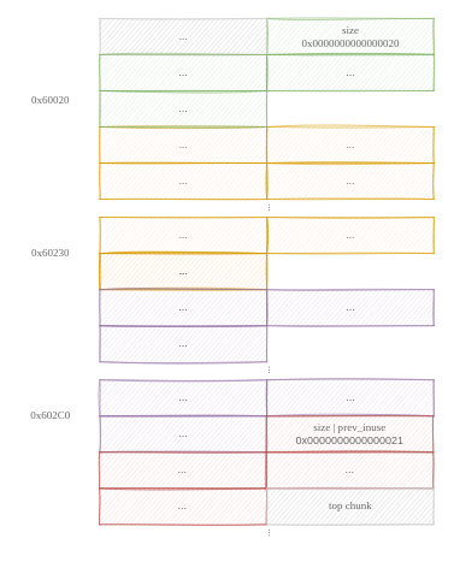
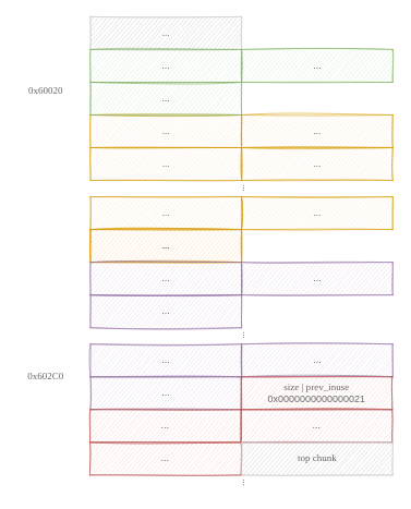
- <mxCell id="6" value="size&lt;br&gt;0x0000000000000020" style="rounded=0;whiteSpace=wrap;html=1;sketch=1;fontFamily=Comic Sans MS;fillColor=#d5e8d4;strokeColor=#82b366;fontColor=#666666;opacity=75;" parent="1" vertex="1"><mxGeometry x="294.62" y="20" width="184.62" height="40" as="geometry" /></mxCell>
- <mxCell id="14" value="0x60230" style="text;html=1;align=center;verticalAlign=middle;resizable=0;points=[];autosize=1;fontFamily=Comic Sans MS;sketch=1;fontColor=#666666;opacity=75;" vertex="1" parent="1"><mxGeometry x="20" y="270" width="70" height="20" as="geometry" /></mxCell>
